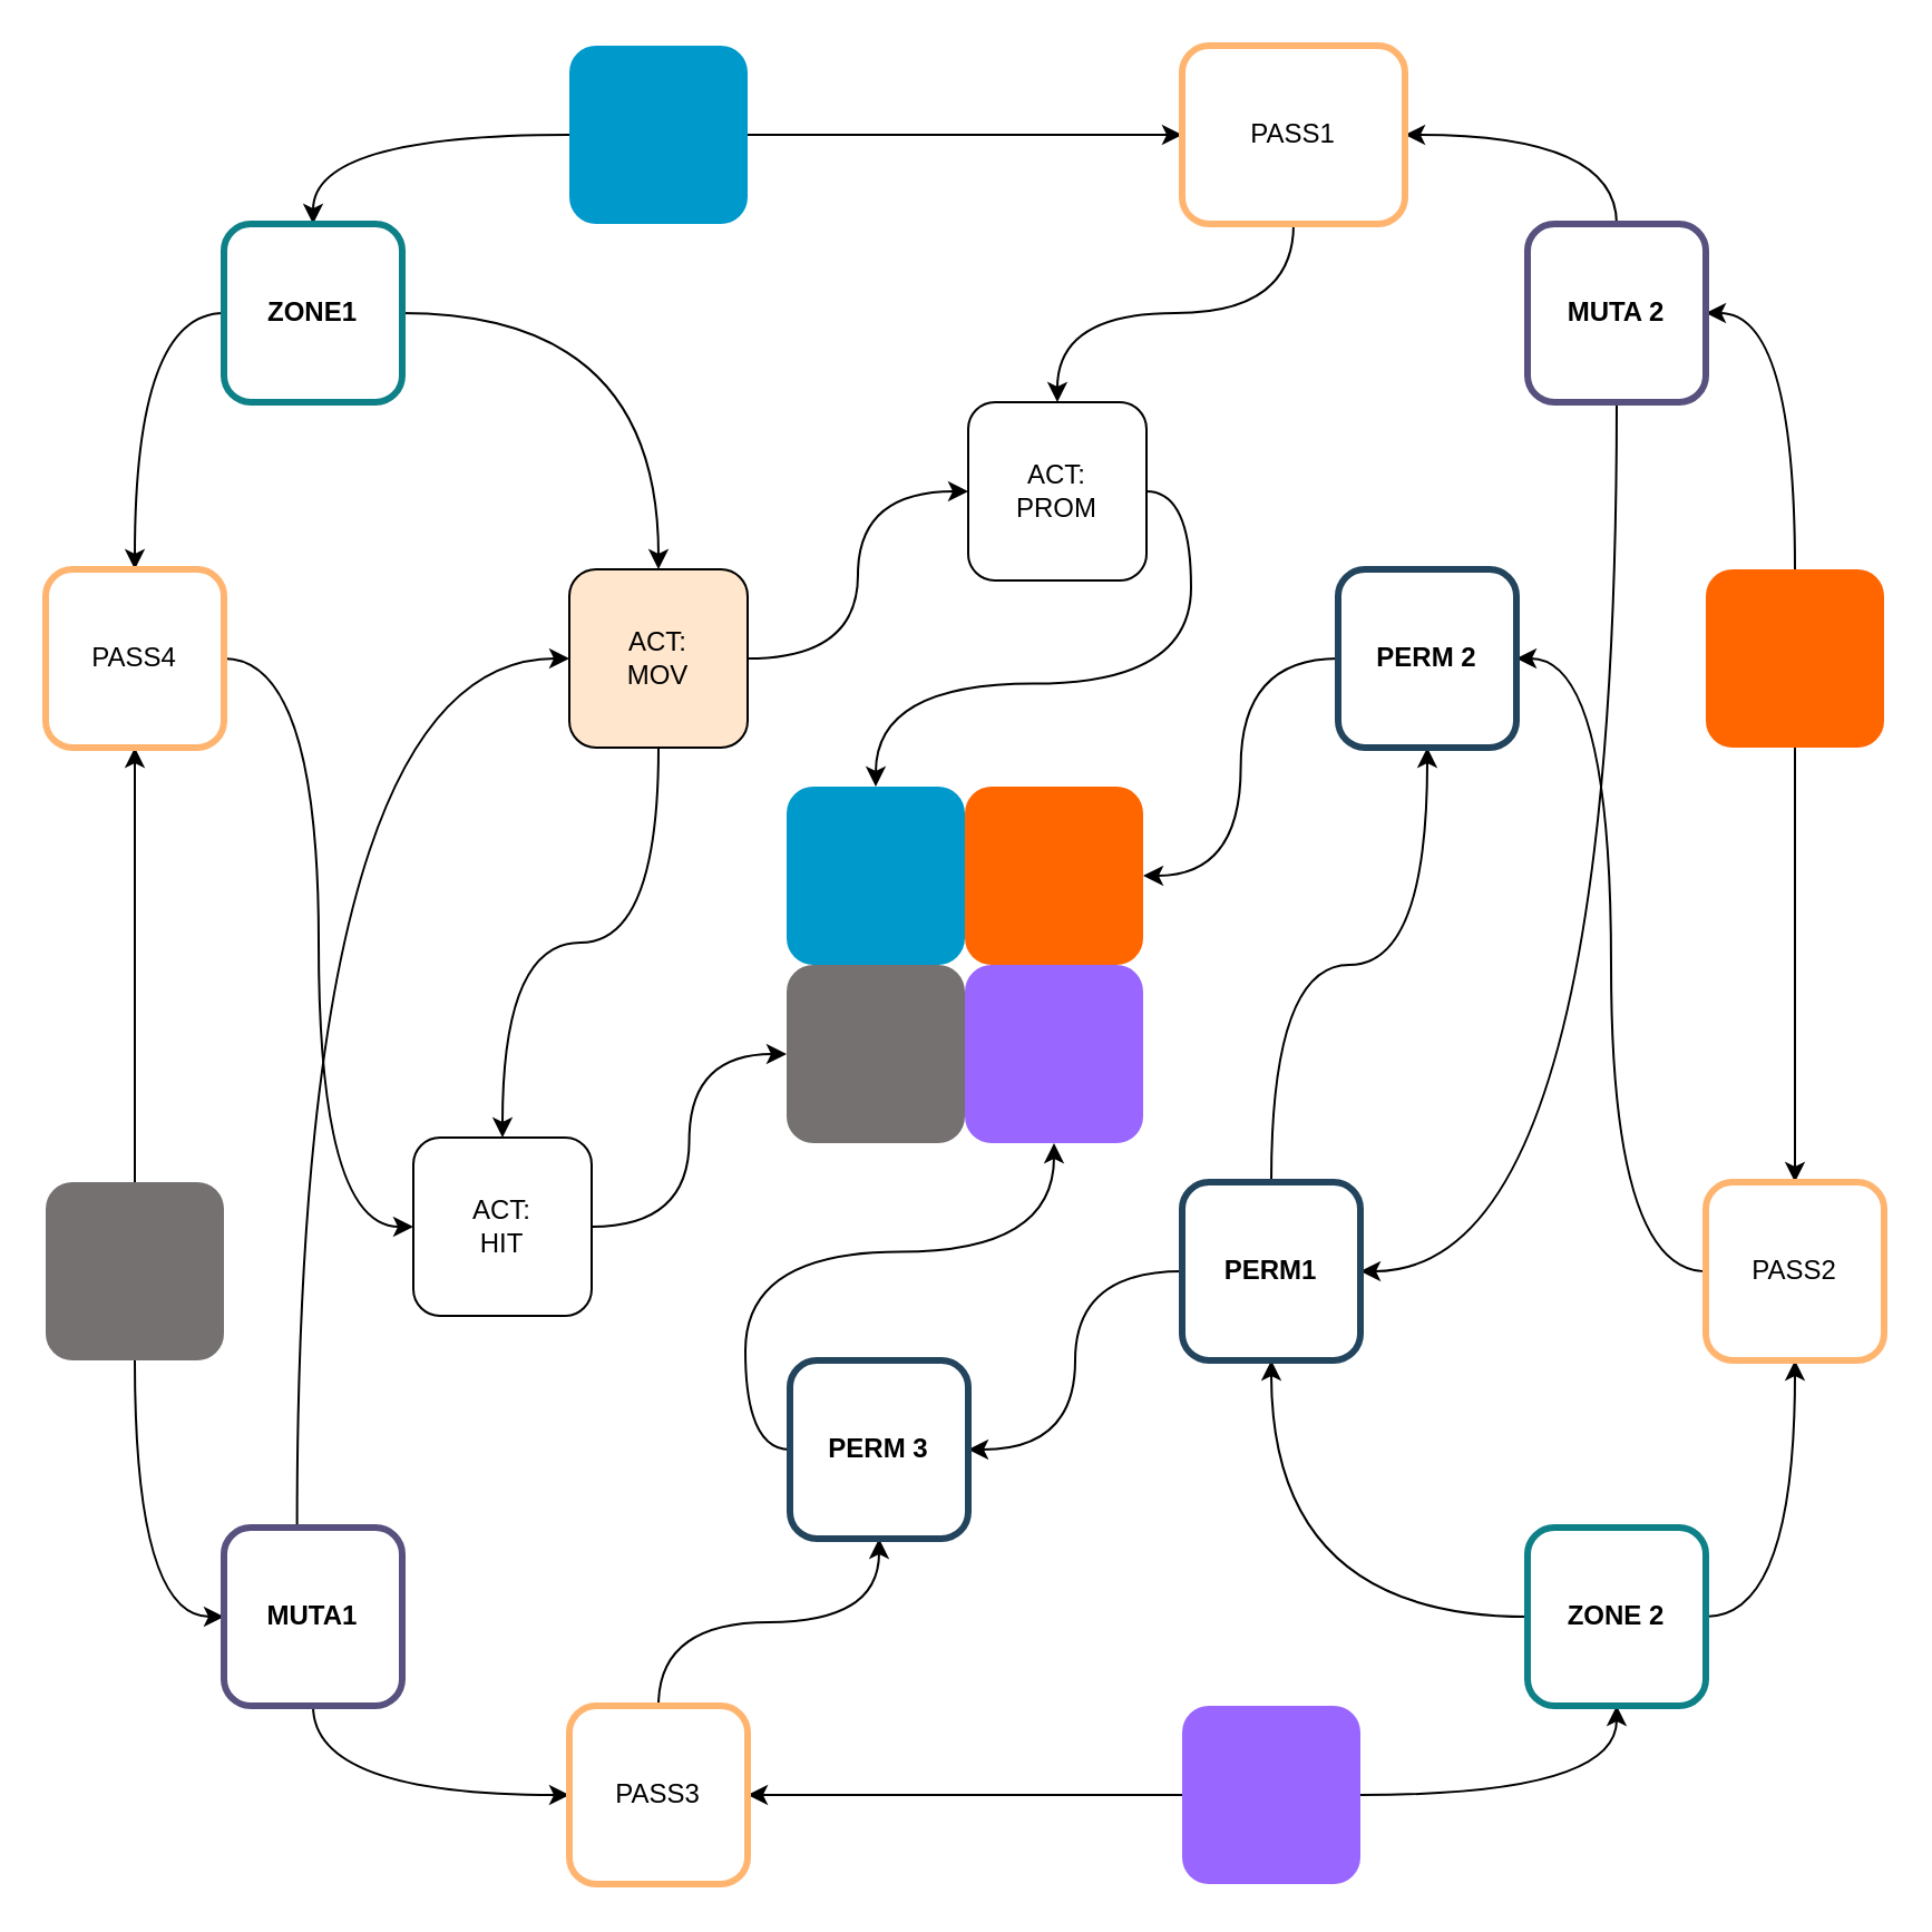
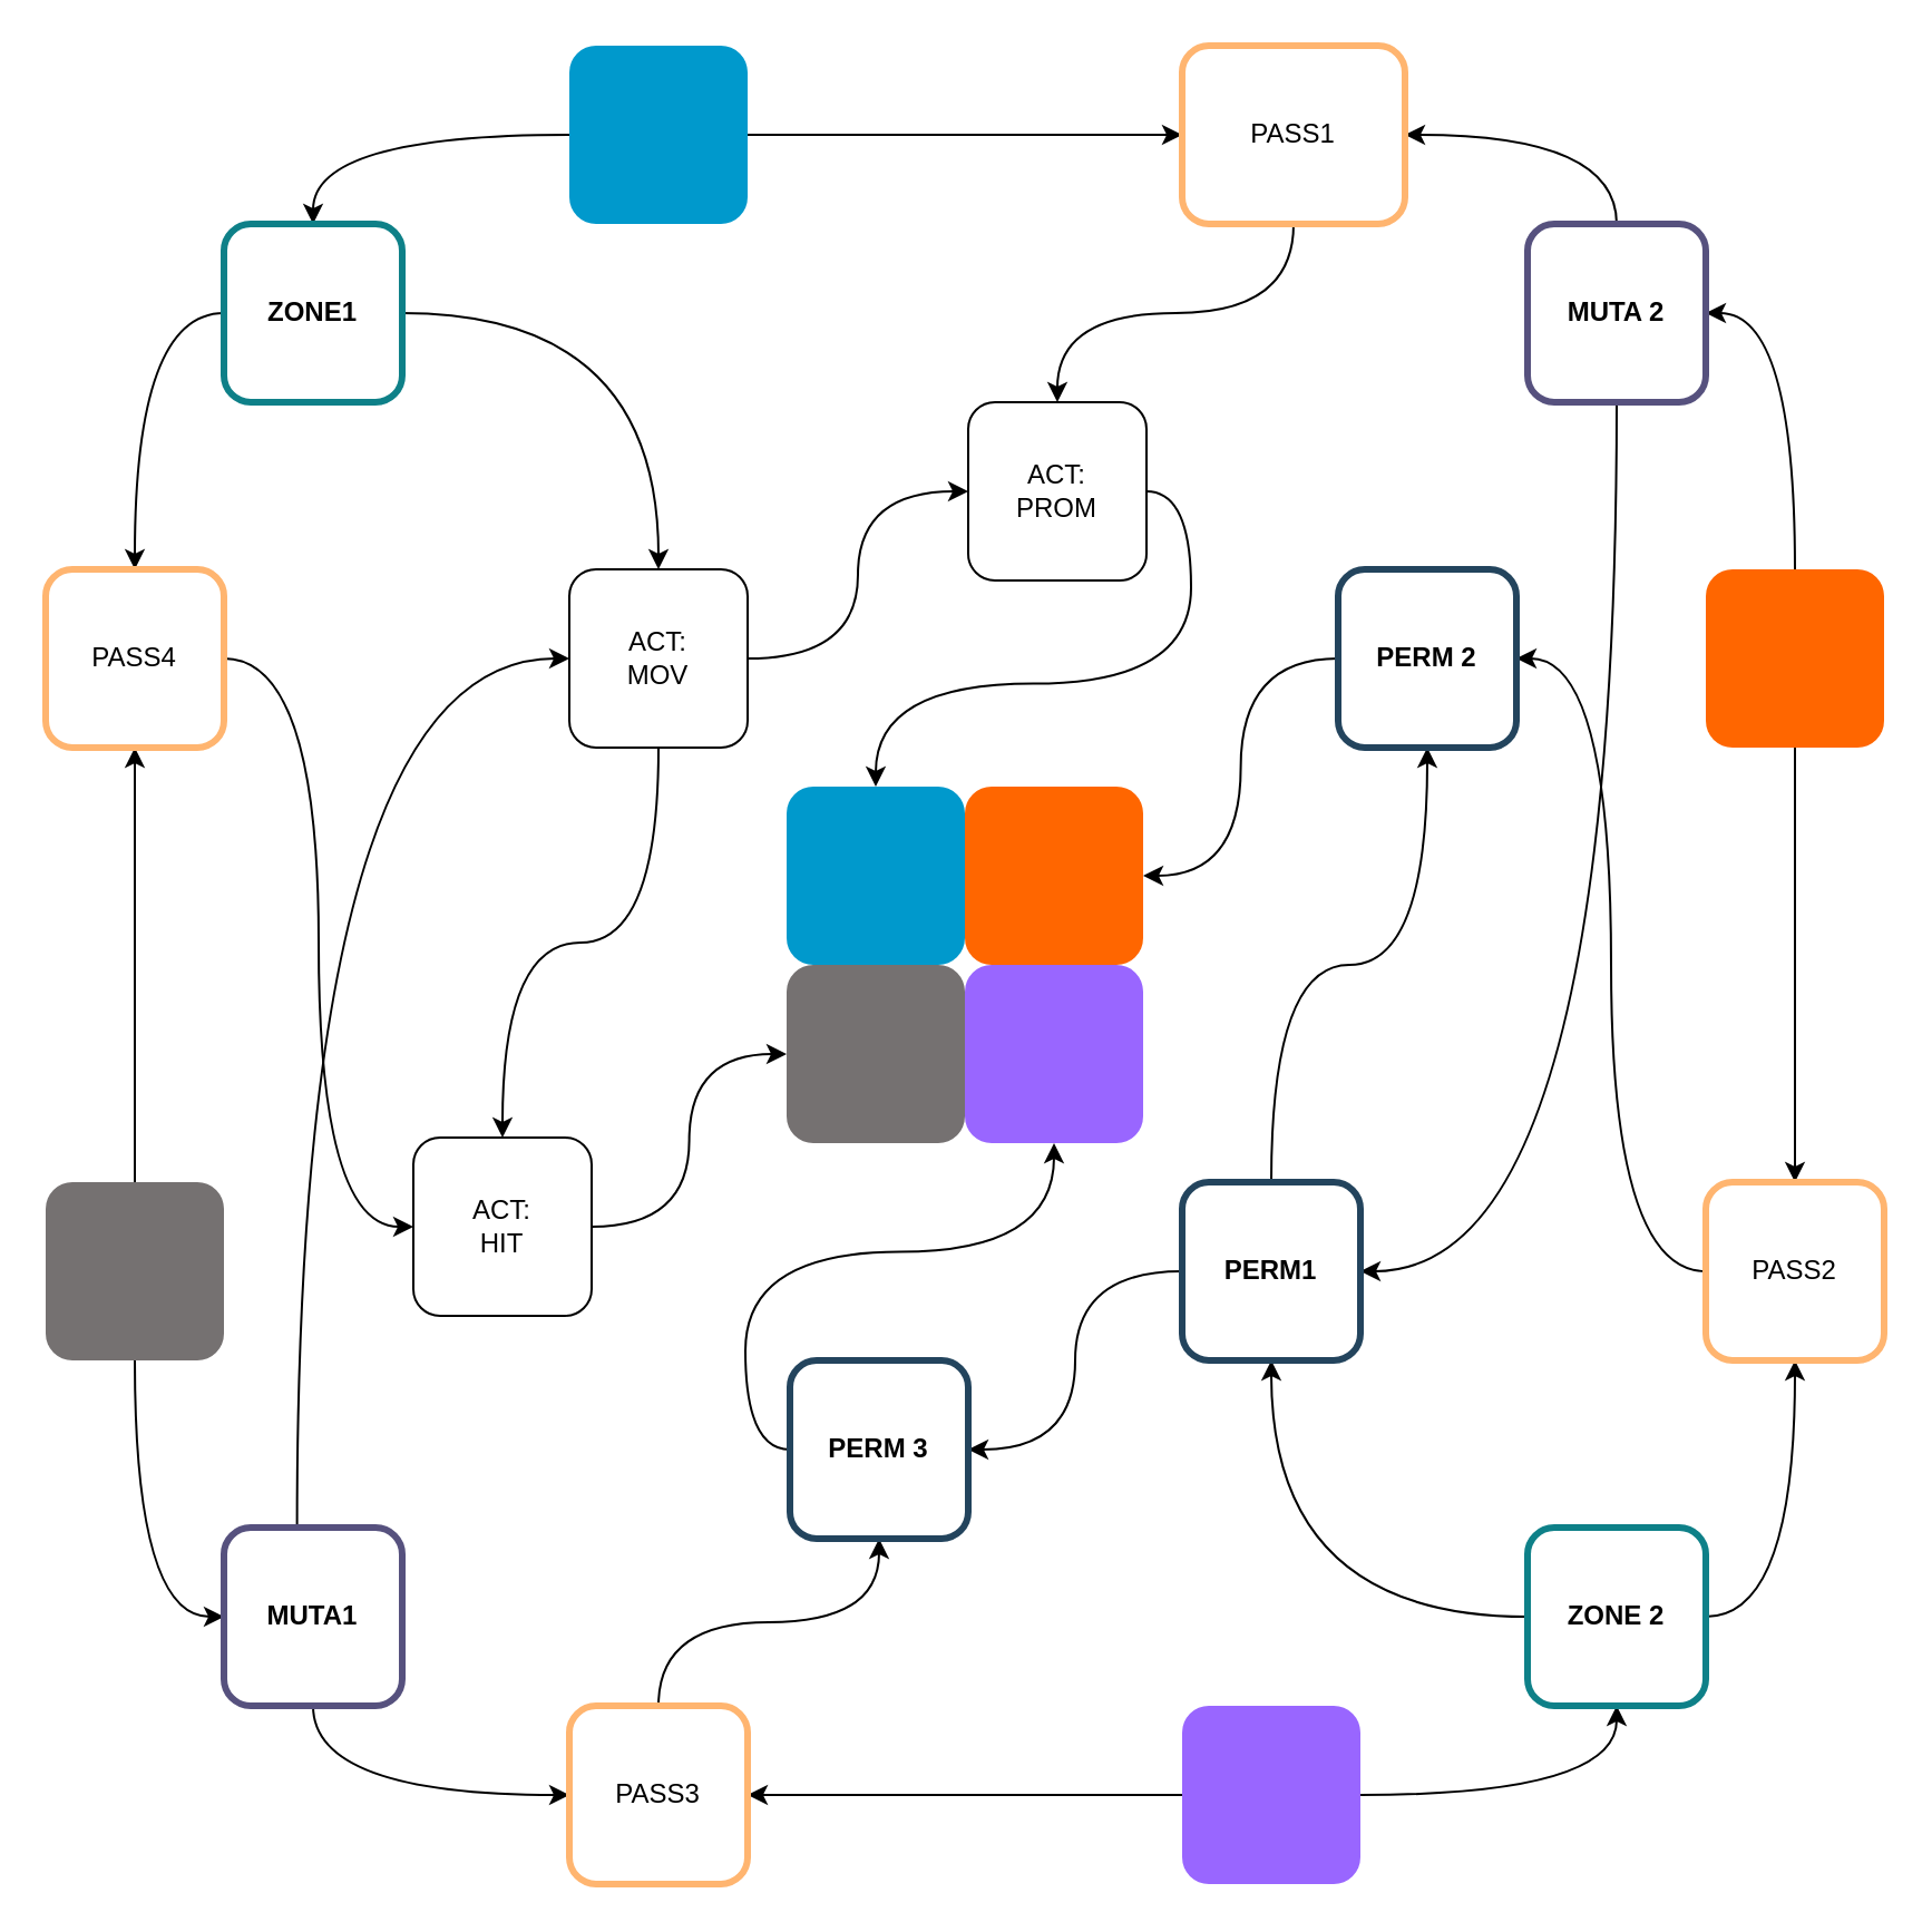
- <mxCell id="37" value="ACT:&lt;br&gt;MOV" style="whiteSpace=wrap;html=1;aspect=fixed;rounded=1;strokeWidth=1;fillColor=#ffe6cc;" parent="1" vertex="1"><mxGeometry x="255" y="255" width="80" height="80" as="geometry" /></mxCell>
+ <mxCell id="37" value="ACT:&lt;br&gt;MOV" style="whiteSpace=wrap;html=1;aspect=fixed;rounded=1;strokeWidth=1;" parent="1" vertex="1"><mxGeometry x="255" y="255" width="80" height="80" as="geometry" /></mxCell>
